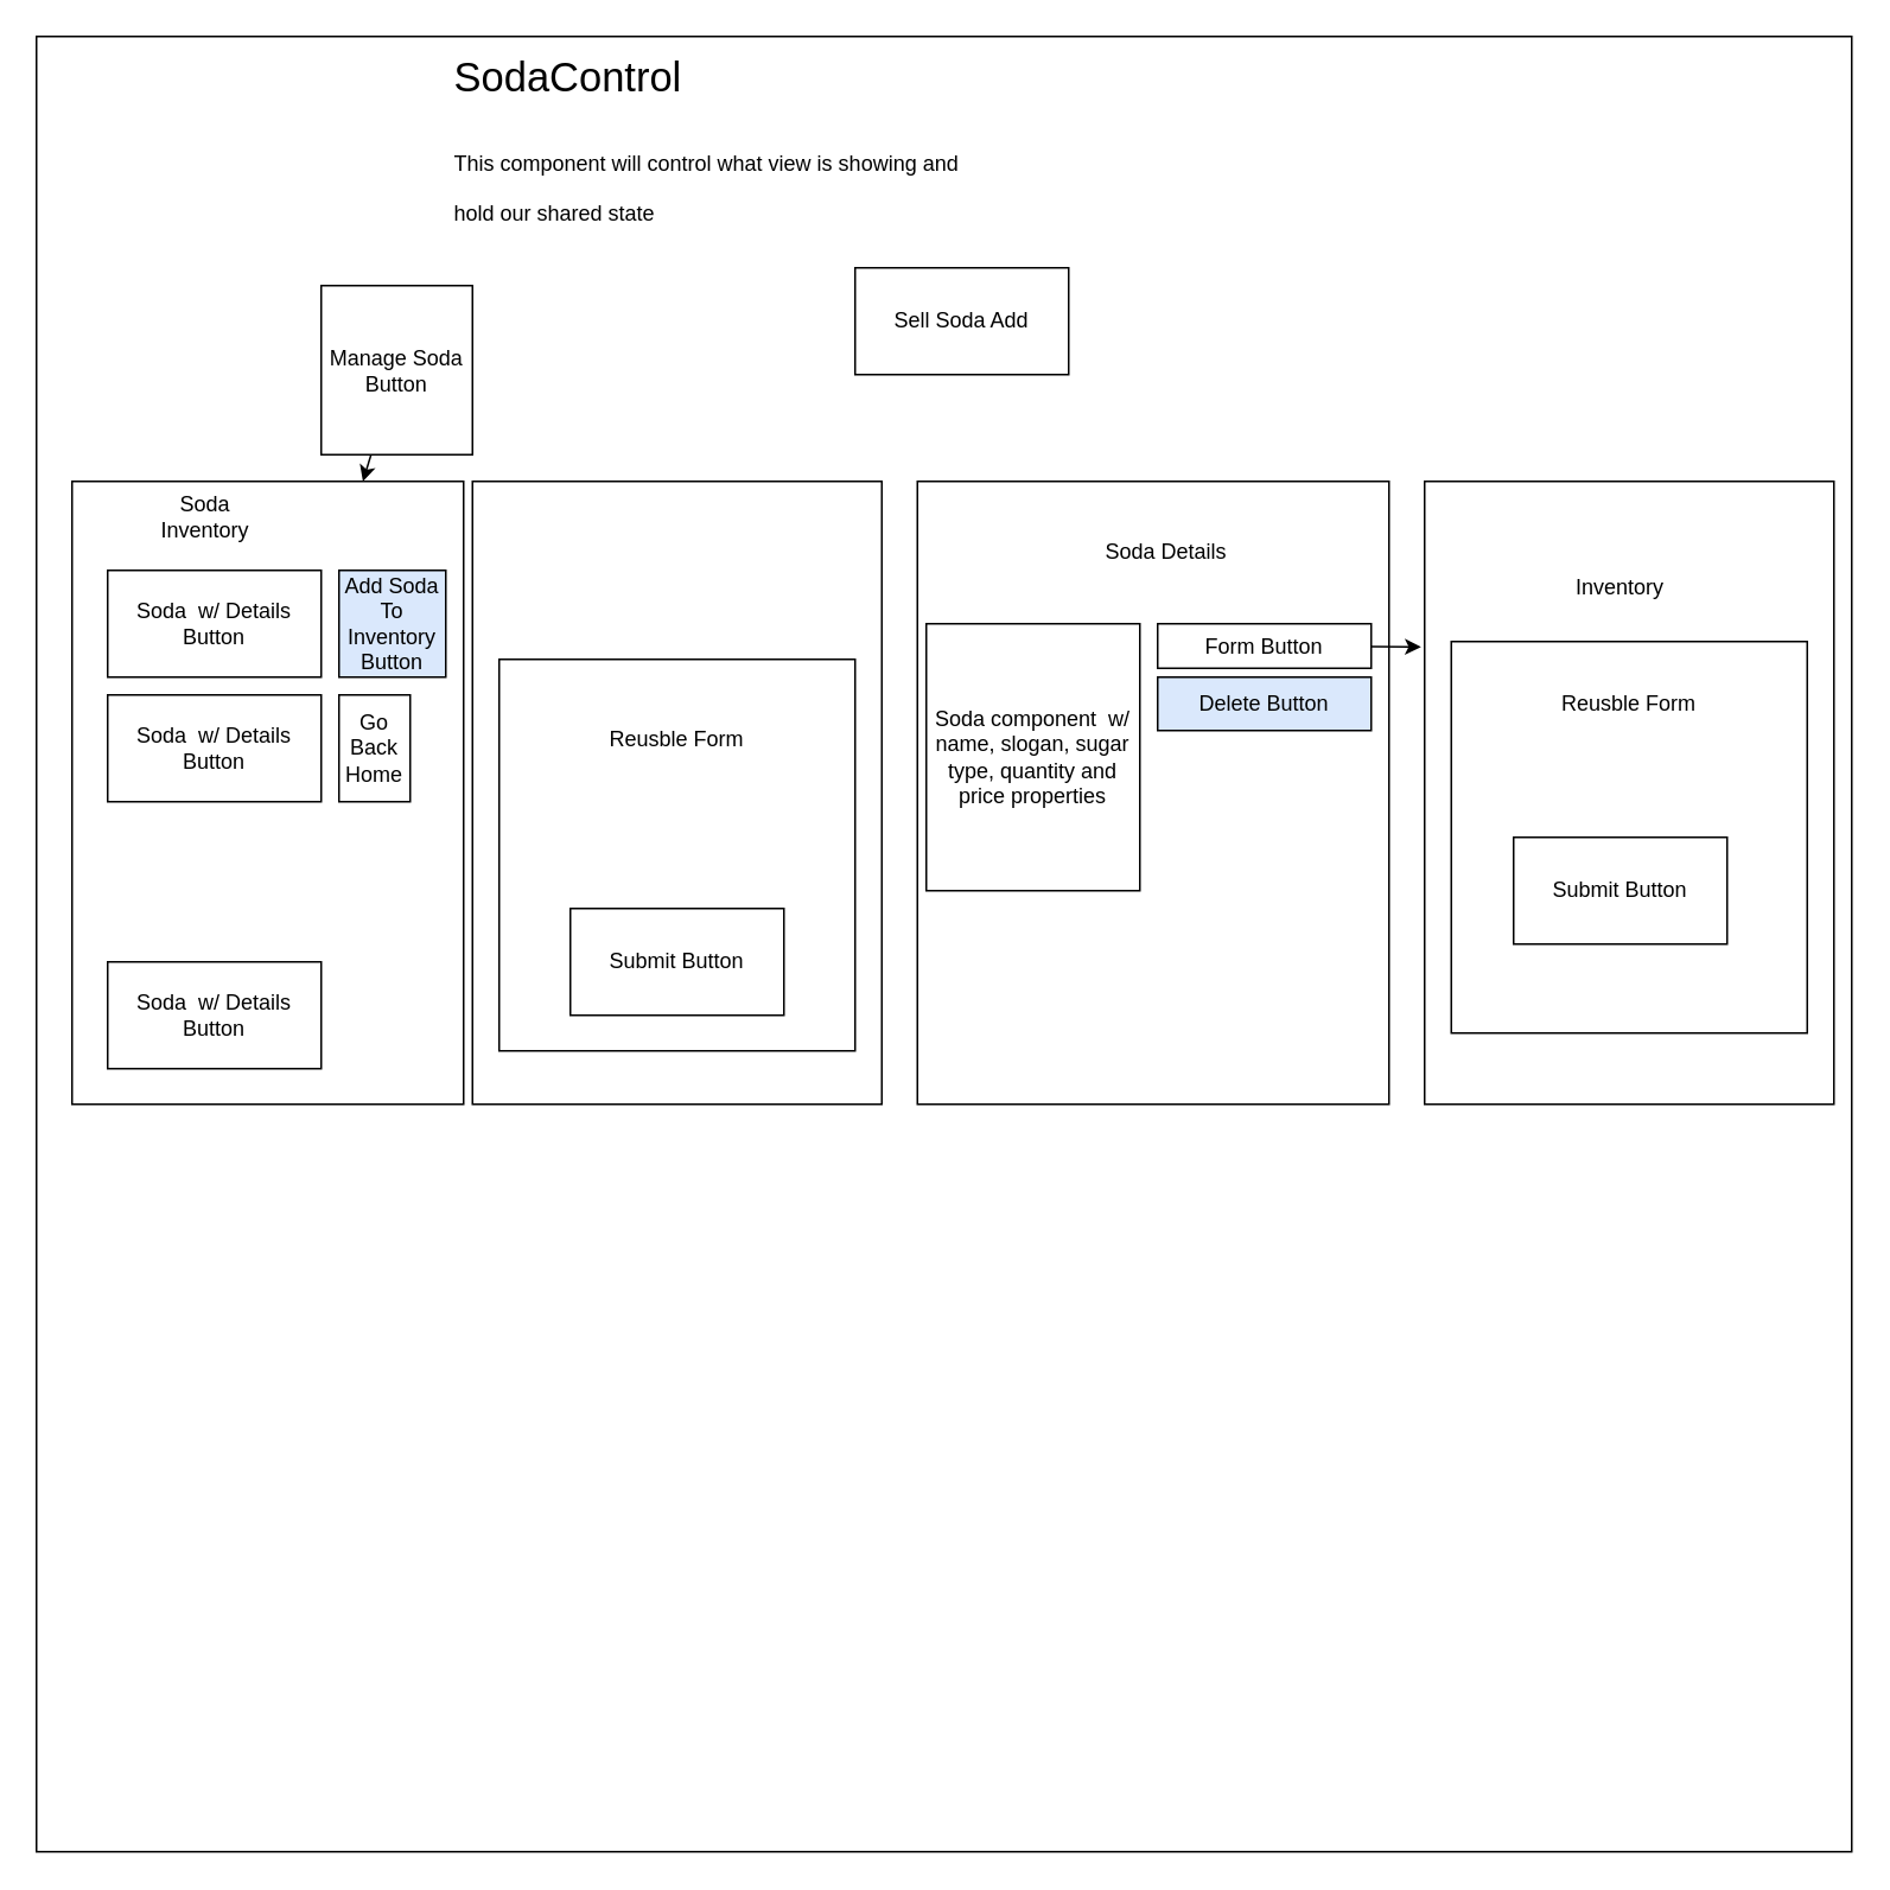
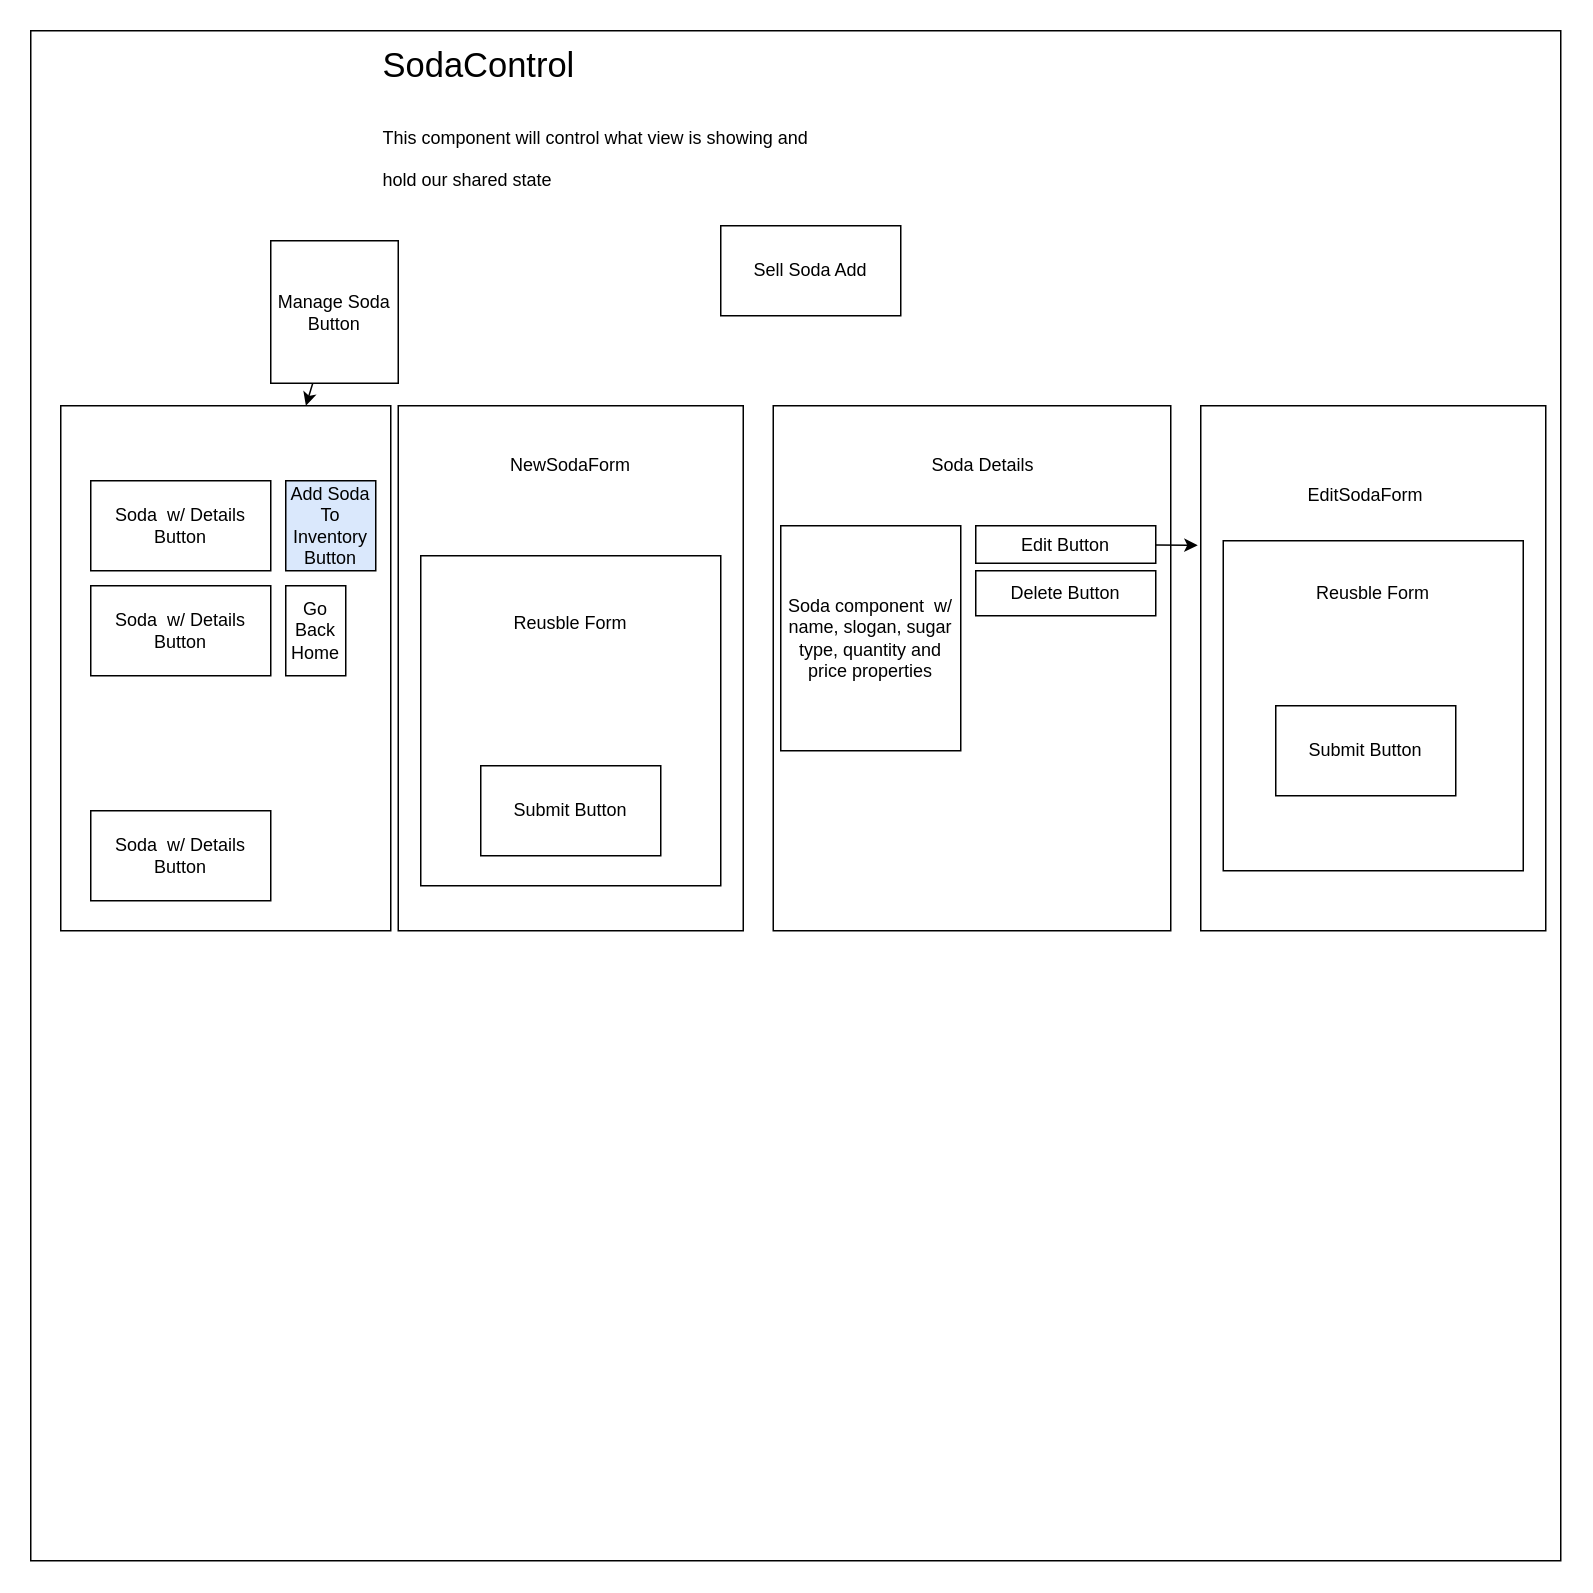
- <mxCell id="4" value="Soda Inventory&lt;br&gt;" style="text;html=1;strokeColor=none;fillColor=none;align=center;verticalAlign=middle;whiteSpace=wrap;rounded=0;" parent="1" vertex="1"><mxGeometry x="80" y="280" width="70" height="20" as="geometry" /></mxCell>
+ <mxCell id="9" value="NewSodaForm" style="text;html=1;strokeColor=none;fillColor=none;align=center;verticalAlign=middle;whiteSpace=wrap;rounded=0;" parent="1" vertex="1"><mxGeometry x="320" y="270" width="120" height="80" as="geometry" /></mxCell>
- <mxCell id="26" value="Inventory" style="text;html=1;strokeColor=none;fillColor=none;align=center;verticalAlign=middle;whiteSpace=wrap;rounded=0;" vertex="1" parent="1"><mxGeometry x="850" y="290" width="120" height="80" as="geometry" /></mxCell>
+ <mxCell id="26" value="EditSodaForm" style="text;html=1;strokeColor=none;fillColor=none;align=center;verticalAlign=middle;whiteSpace=wrap;rounded=0;" vertex="1" parent="1"><mxGeometry x="850" y="290" width="120" height="80" as="geometry" /></mxCell>
- <mxCell id="23" value="Form Button" style="rounded=0;whiteSpace=wrap;html=1;" vertex="1" parent="1"><mxGeometry x="650" y="350" width="120" height="25" as="geometry" /></mxCell>
+ <mxCell id="23" value="Edit Button" style="rounded=0;whiteSpace=wrap;html=1;" vertex="1" parent="1"><mxGeometry x="650" y="350" width="120" height="25" as="geometry" /></mxCell>
- <mxCell id="24" value="Delete Button" style="rounded=0;whiteSpace=wrap;html=1;fillColor=#dae8fc;" vertex="1" parent="1"><mxGeometry x="650" y="380" width="120" height="30" as="geometry" /></mxCell>
+ <mxCell id="24" value="Delete Button" style="rounded=0;whiteSpace=wrap;html=1;" vertex="1" parent="1"><mxGeometry x="650" y="380" width="120" height="30" as="geometry" /></mxCell>
